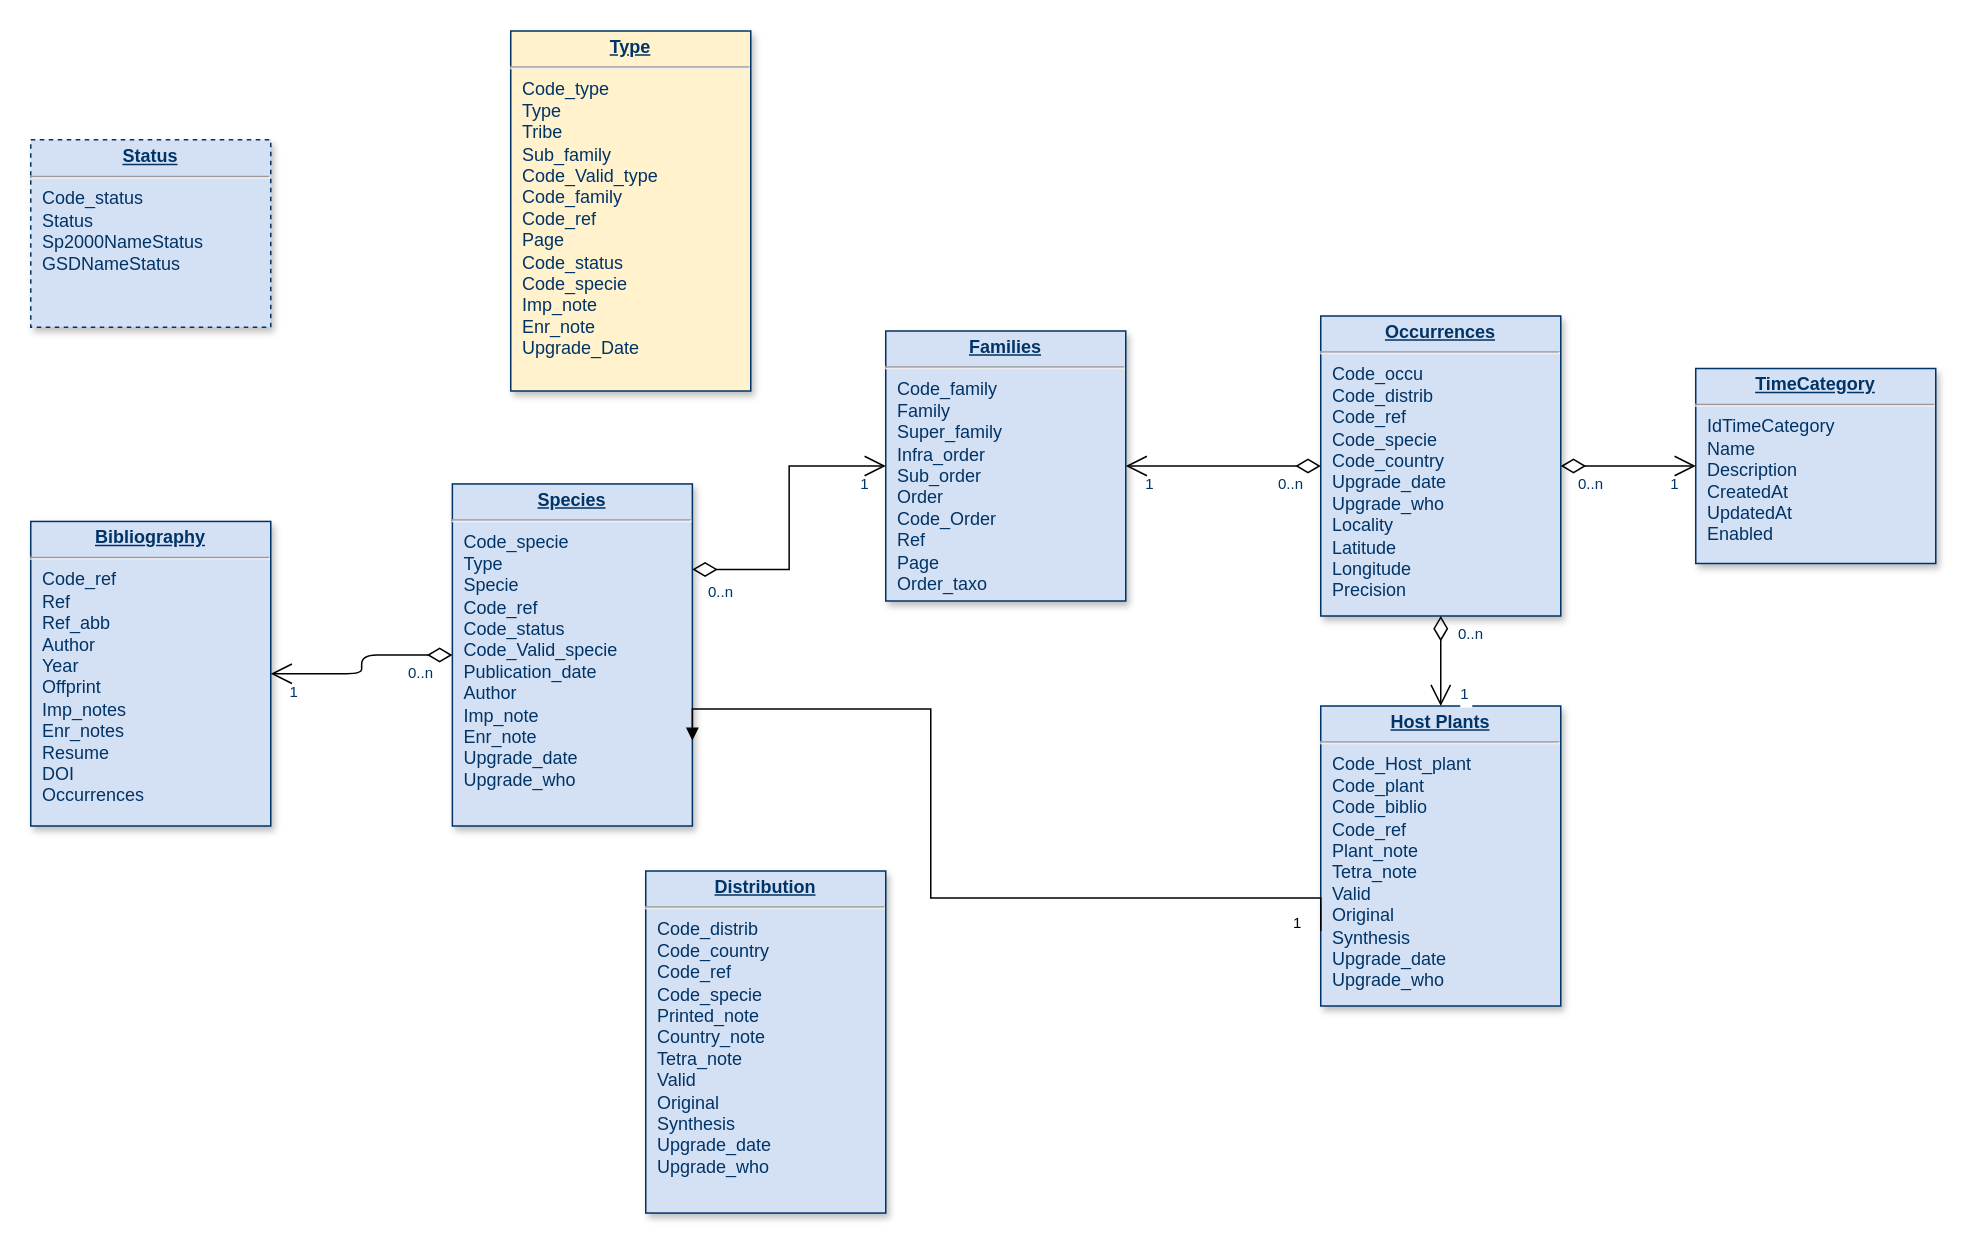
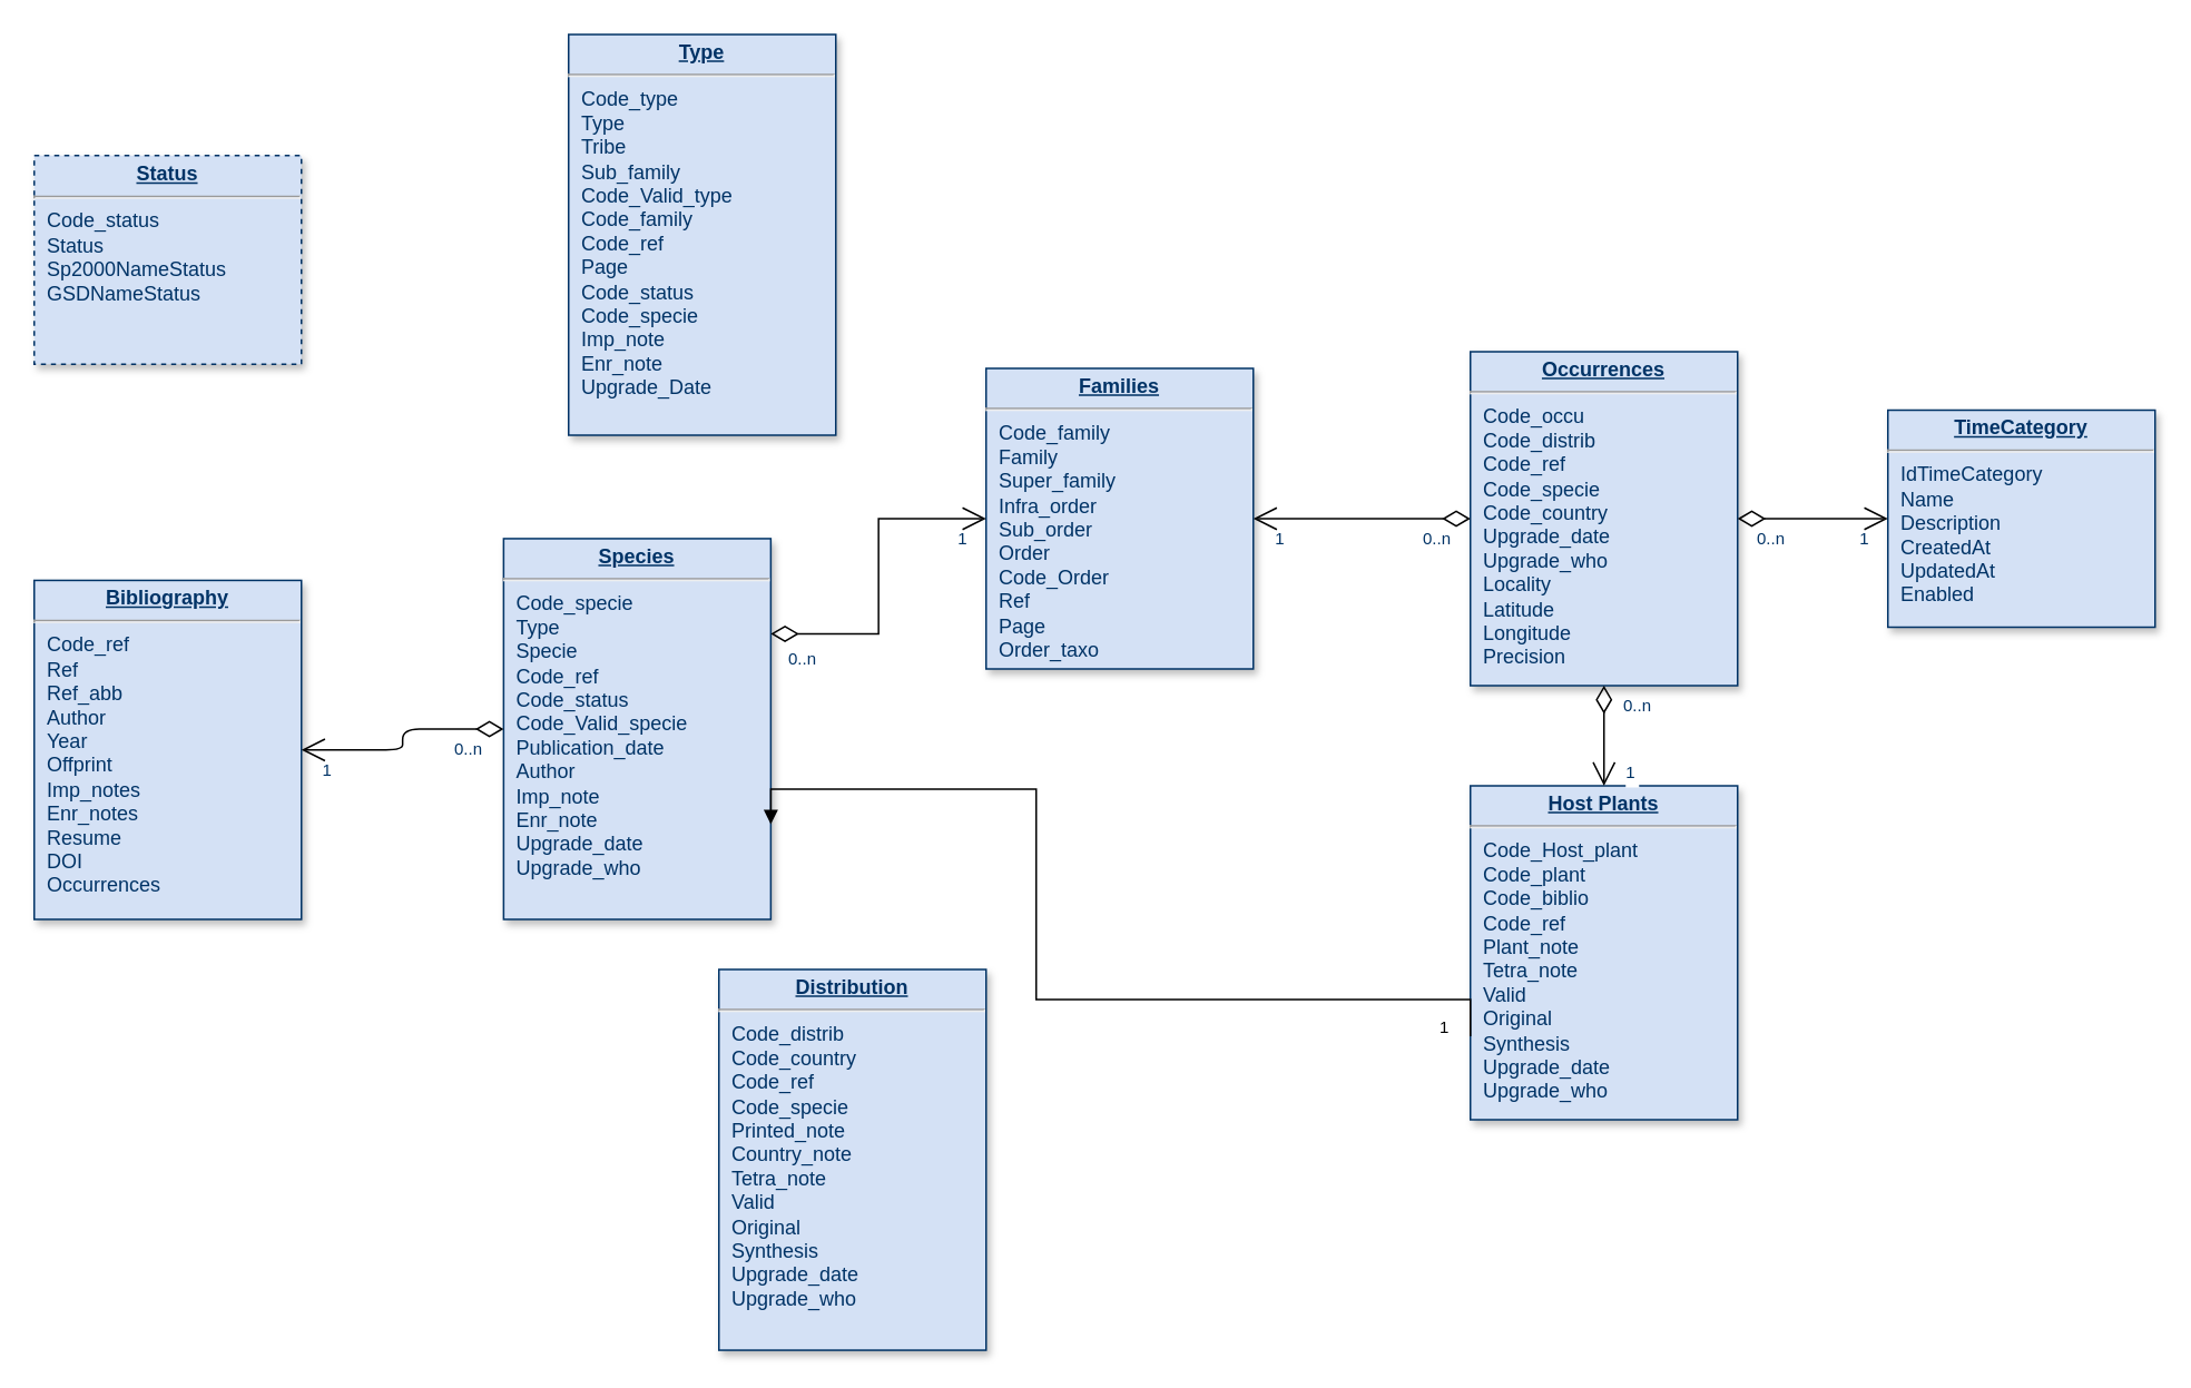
- <mxCell id="26" value="&lt;p style=&quot;margin: 0px ; margin-top: 4px ; text-align: center ; text-decoration: underline&quot;&gt;&lt;strong&gt;Type&lt;/strong&gt;&lt;/p&gt;&lt;hr&gt;&lt;p style=&quot;margin: 0px ; margin-left: 8px&quot;&gt;Code_type&lt;/p&gt;&lt;p style=&quot;margin: 0px ; margin-left: 8px&quot;&gt;Type&lt;/p&gt;&lt;p style=&quot;margin: 0px ; margin-left: 8px&quot;&gt;Tribe&lt;/p&gt;&lt;p style=&quot;margin: 0px ; margin-left: 8px&quot;&gt;Sub_family&lt;/p&gt;&lt;p style=&quot;margin: 0px ; margin-left: 8px&quot;&gt;Code_Valid_type&lt;/p&gt;&lt;p style=&quot;margin: 0px ; margin-left: 8px&quot;&gt;Code_family&lt;/p&gt;&lt;p style=&quot;margin: 0px ; margin-left: 8px&quot;&gt;Code_ref&lt;/p&gt;&lt;p style=&quot;margin: 0px ; margin-left: 8px&quot;&gt;Page&lt;/p&gt;&lt;p style=&quot;margin: 0px ; margin-left: 8px&quot;&gt;Code_status&lt;/p&gt;&lt;p style=&quot;margin: 0px ; margin-left: 8px&quot;&gt;Code_specie&lt;/p&gt;&lt;p style=&quot;margin: 0px ; margin-left: 8px&quot;&gt;Imp_note&lt;/p&gt;&lt;p style=&quot;margin: 0px ; margin-left: 8px&quot;&gt;Enr_note&lt;/p&gt;&lt;p style=&quot;margin: 0px ; margin-left: 8px&quot;&gt;Upgrade_Date&lt;/p&gt;" style="verticalAlign=top;align=left;overflow=fill;fontSize=12;fontFamily=Helvetica;html=1;strokeColor=#003366;shadow=1;fillColor=#fff2cc;fontColor=#003366;" vertex="1" parent="1"><mxGeometry x="340" y="20" width="160" height="240" as="geometry" /></mxCell>
+ <mxCell id="26" value="&lt;p style=&quot;margin: 0px ; margin-top: 4px ; text-align: center ; text-decoration: underline&quot;&gt;&lt;strong&gt;Type&lt;/strong&gt;&lt;/p&gt;&lt;hr&gt;&lt;p style=&quot;margin: 0px ; margin-left: 8px&quot;&gt;Code_type&lt;/p&gt;&lt;p style=&quot;margin: 0px ; margin-left: 8px&quot;&gt;Type&lt;/p&gt;&lt;p style=&quot;margin: 0px ; margin-left: 8px&quot;&gt;Tribe&lt;/p&gt;&lt;p style=&quot;margin: 0px ; margin-left: 8px&quot;&gt;Sub_family&lt;/p&gt;&lt;p style=&quot;margin: 0px ; margin-left: 8px&quot;&gt;Code_Valid_type&lt;/p&gt;&lt;p style=&quot;margin: 0px ; margin-left: 8px&quot;&gt;Code_family&lt;/p&gt;&lt;p style=&quot;margin: 0px ; margin-left: 8px&quot;&gt;Code_ref&lt;/p&gt;&lt;p style=&quot;margin: 0px ; margin-left: 8px&quot;&gt;Page&lt;/p&gt;&lt;p style=&quot;margin: 0px ; margin-left: 8px&quot;&gt;Code_status&lt;/p&gt;&lt;p style=&quot;margin: 0px ; margin-left: 8px&quot;&gt;Code_specie&lt;/p&gt;&lt;p style=&quot;margin: 0px ; margin-left: 8px&quot;&gt;Imp_note&lt;/p&gt;&lt;p style=&quot;margin: 0px ; margin-left: 8px&quot;&gt;Enr_note&lt;/p&gt;&lt;p style=&quot;margin: 0px ; margin-left: 8px&quot;&gt;Upgrade_Date&lt;/p&gt;" style="verticalAlign=top;align=left;overflow=fill;fontSize=12;fontFamily=Helvetica;html=1;strokeColor=#003366;shadow=1;fillColor=#D4E1F5;fontColor=#003366" vertex="1" parent="1"><mxGeometry x="340" y="20" width="160" height="240" as="geometry" /></mxCell>
